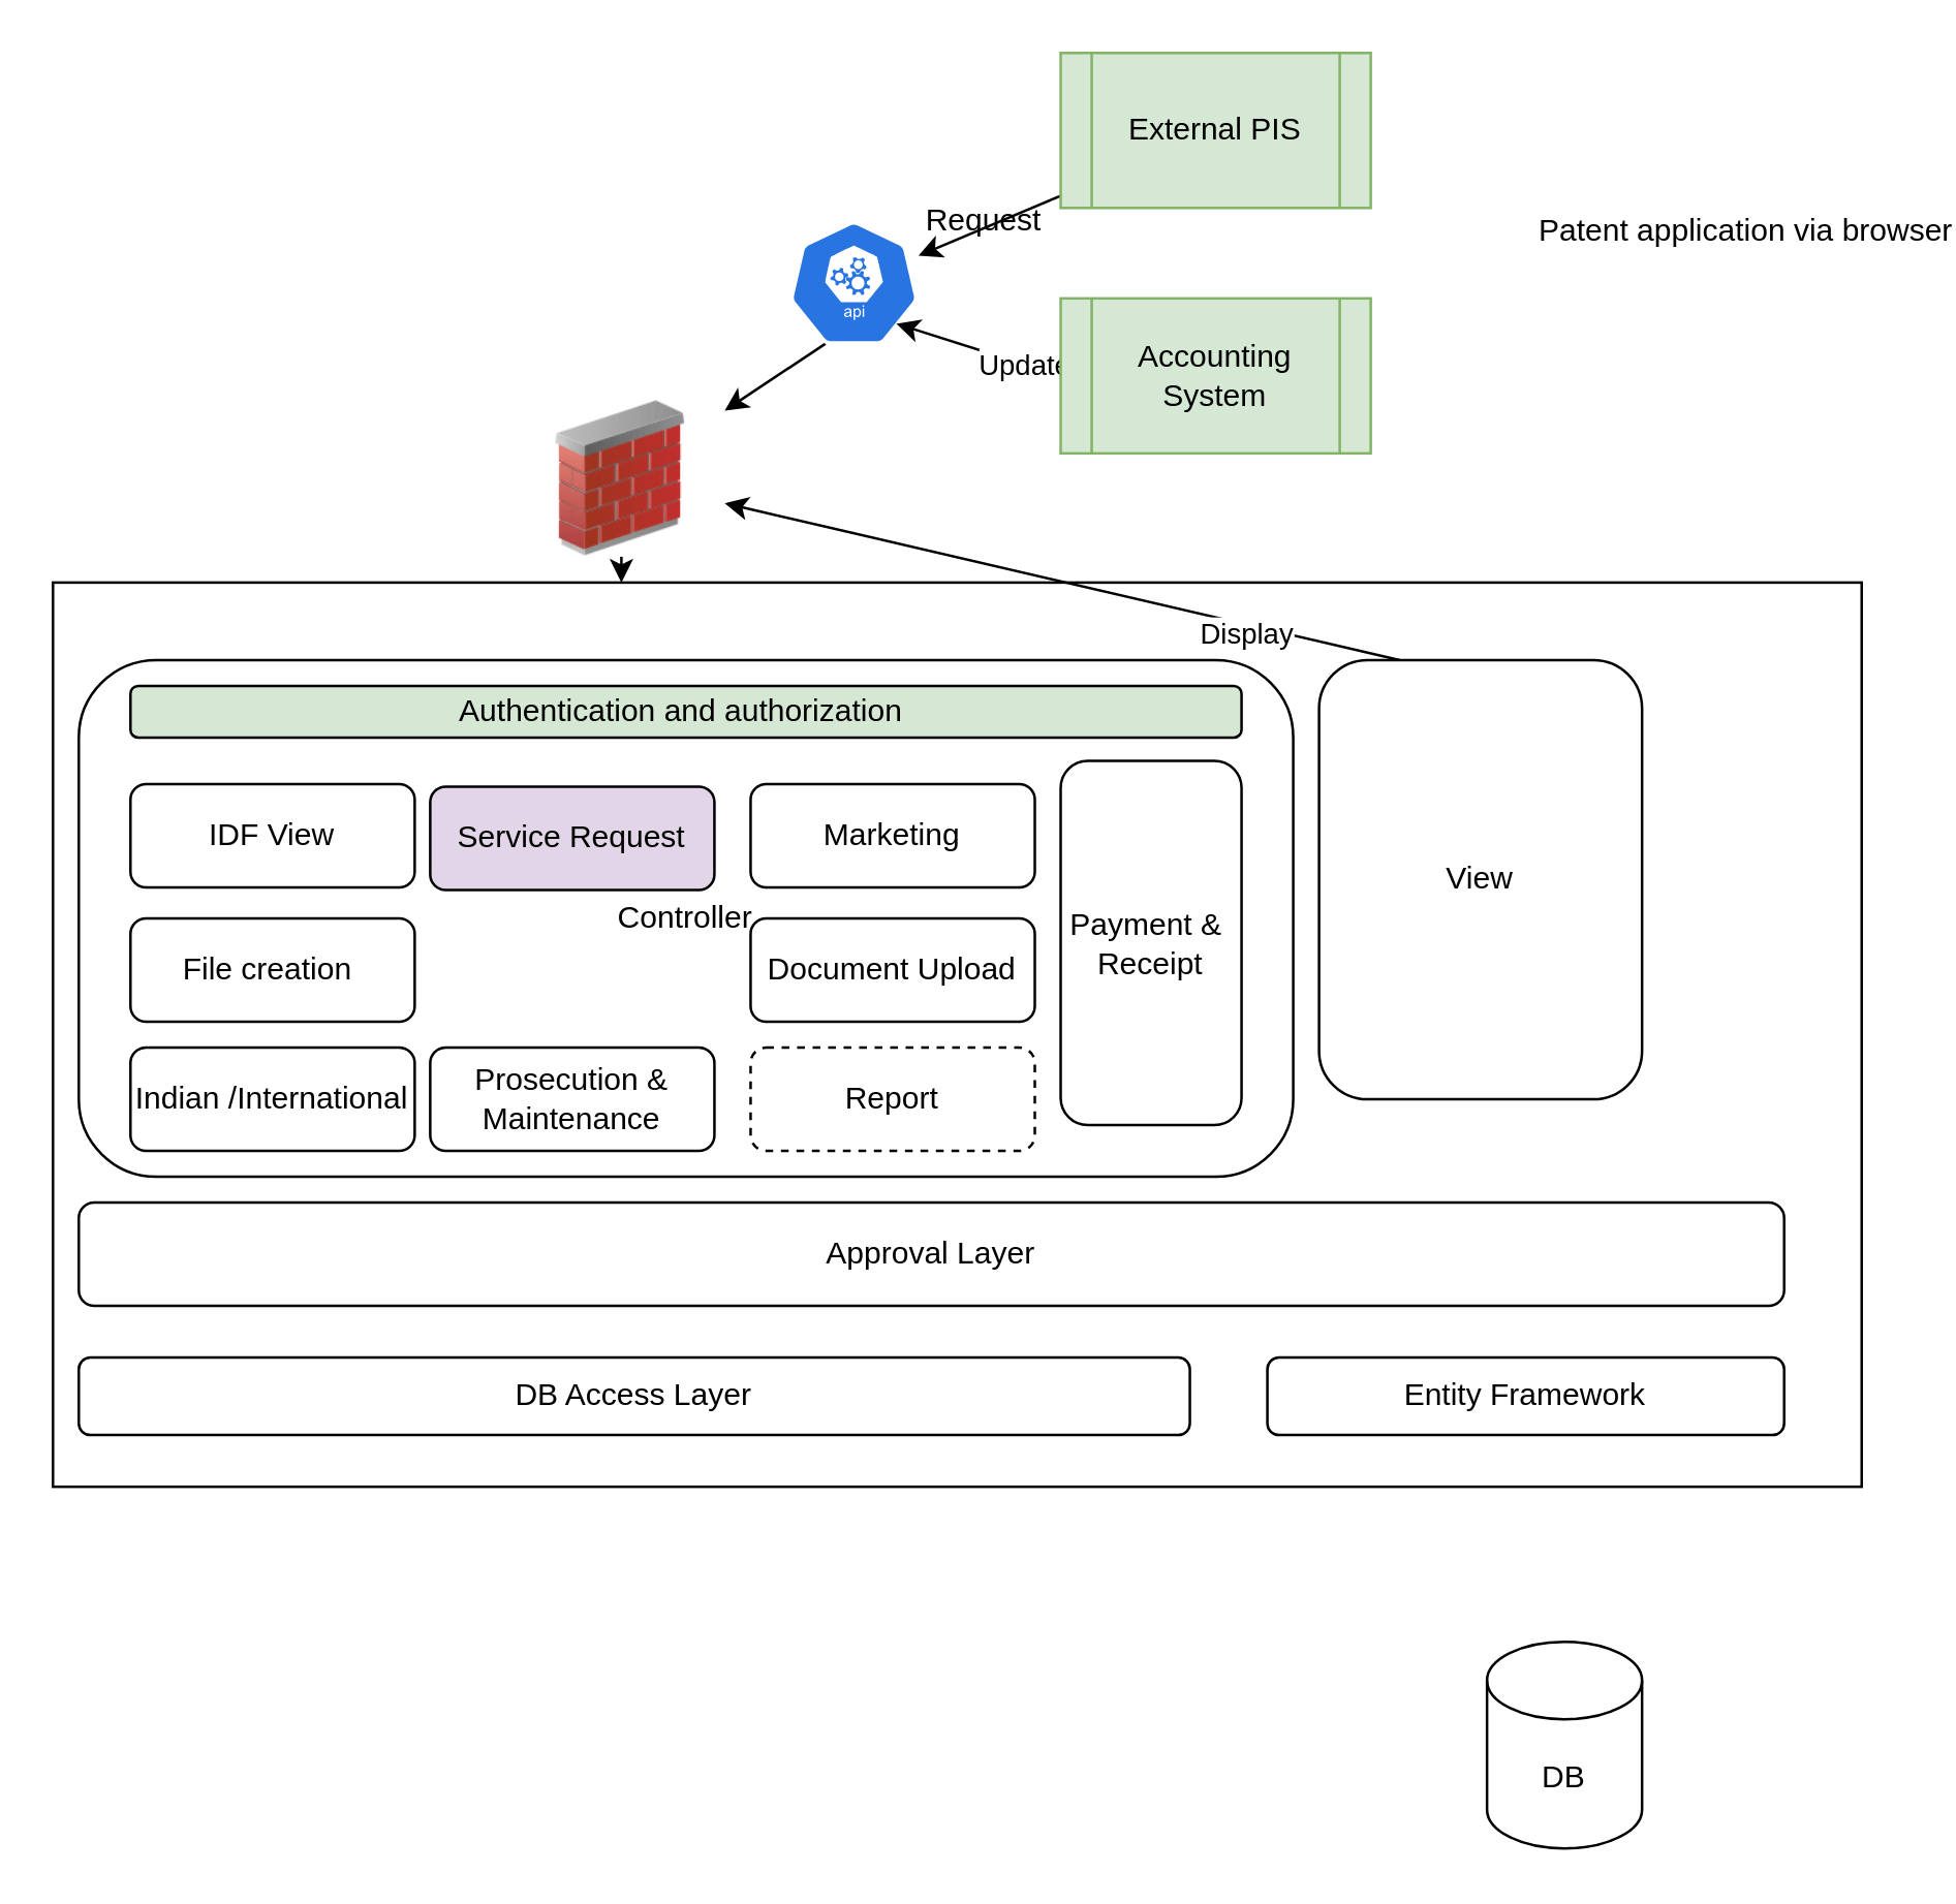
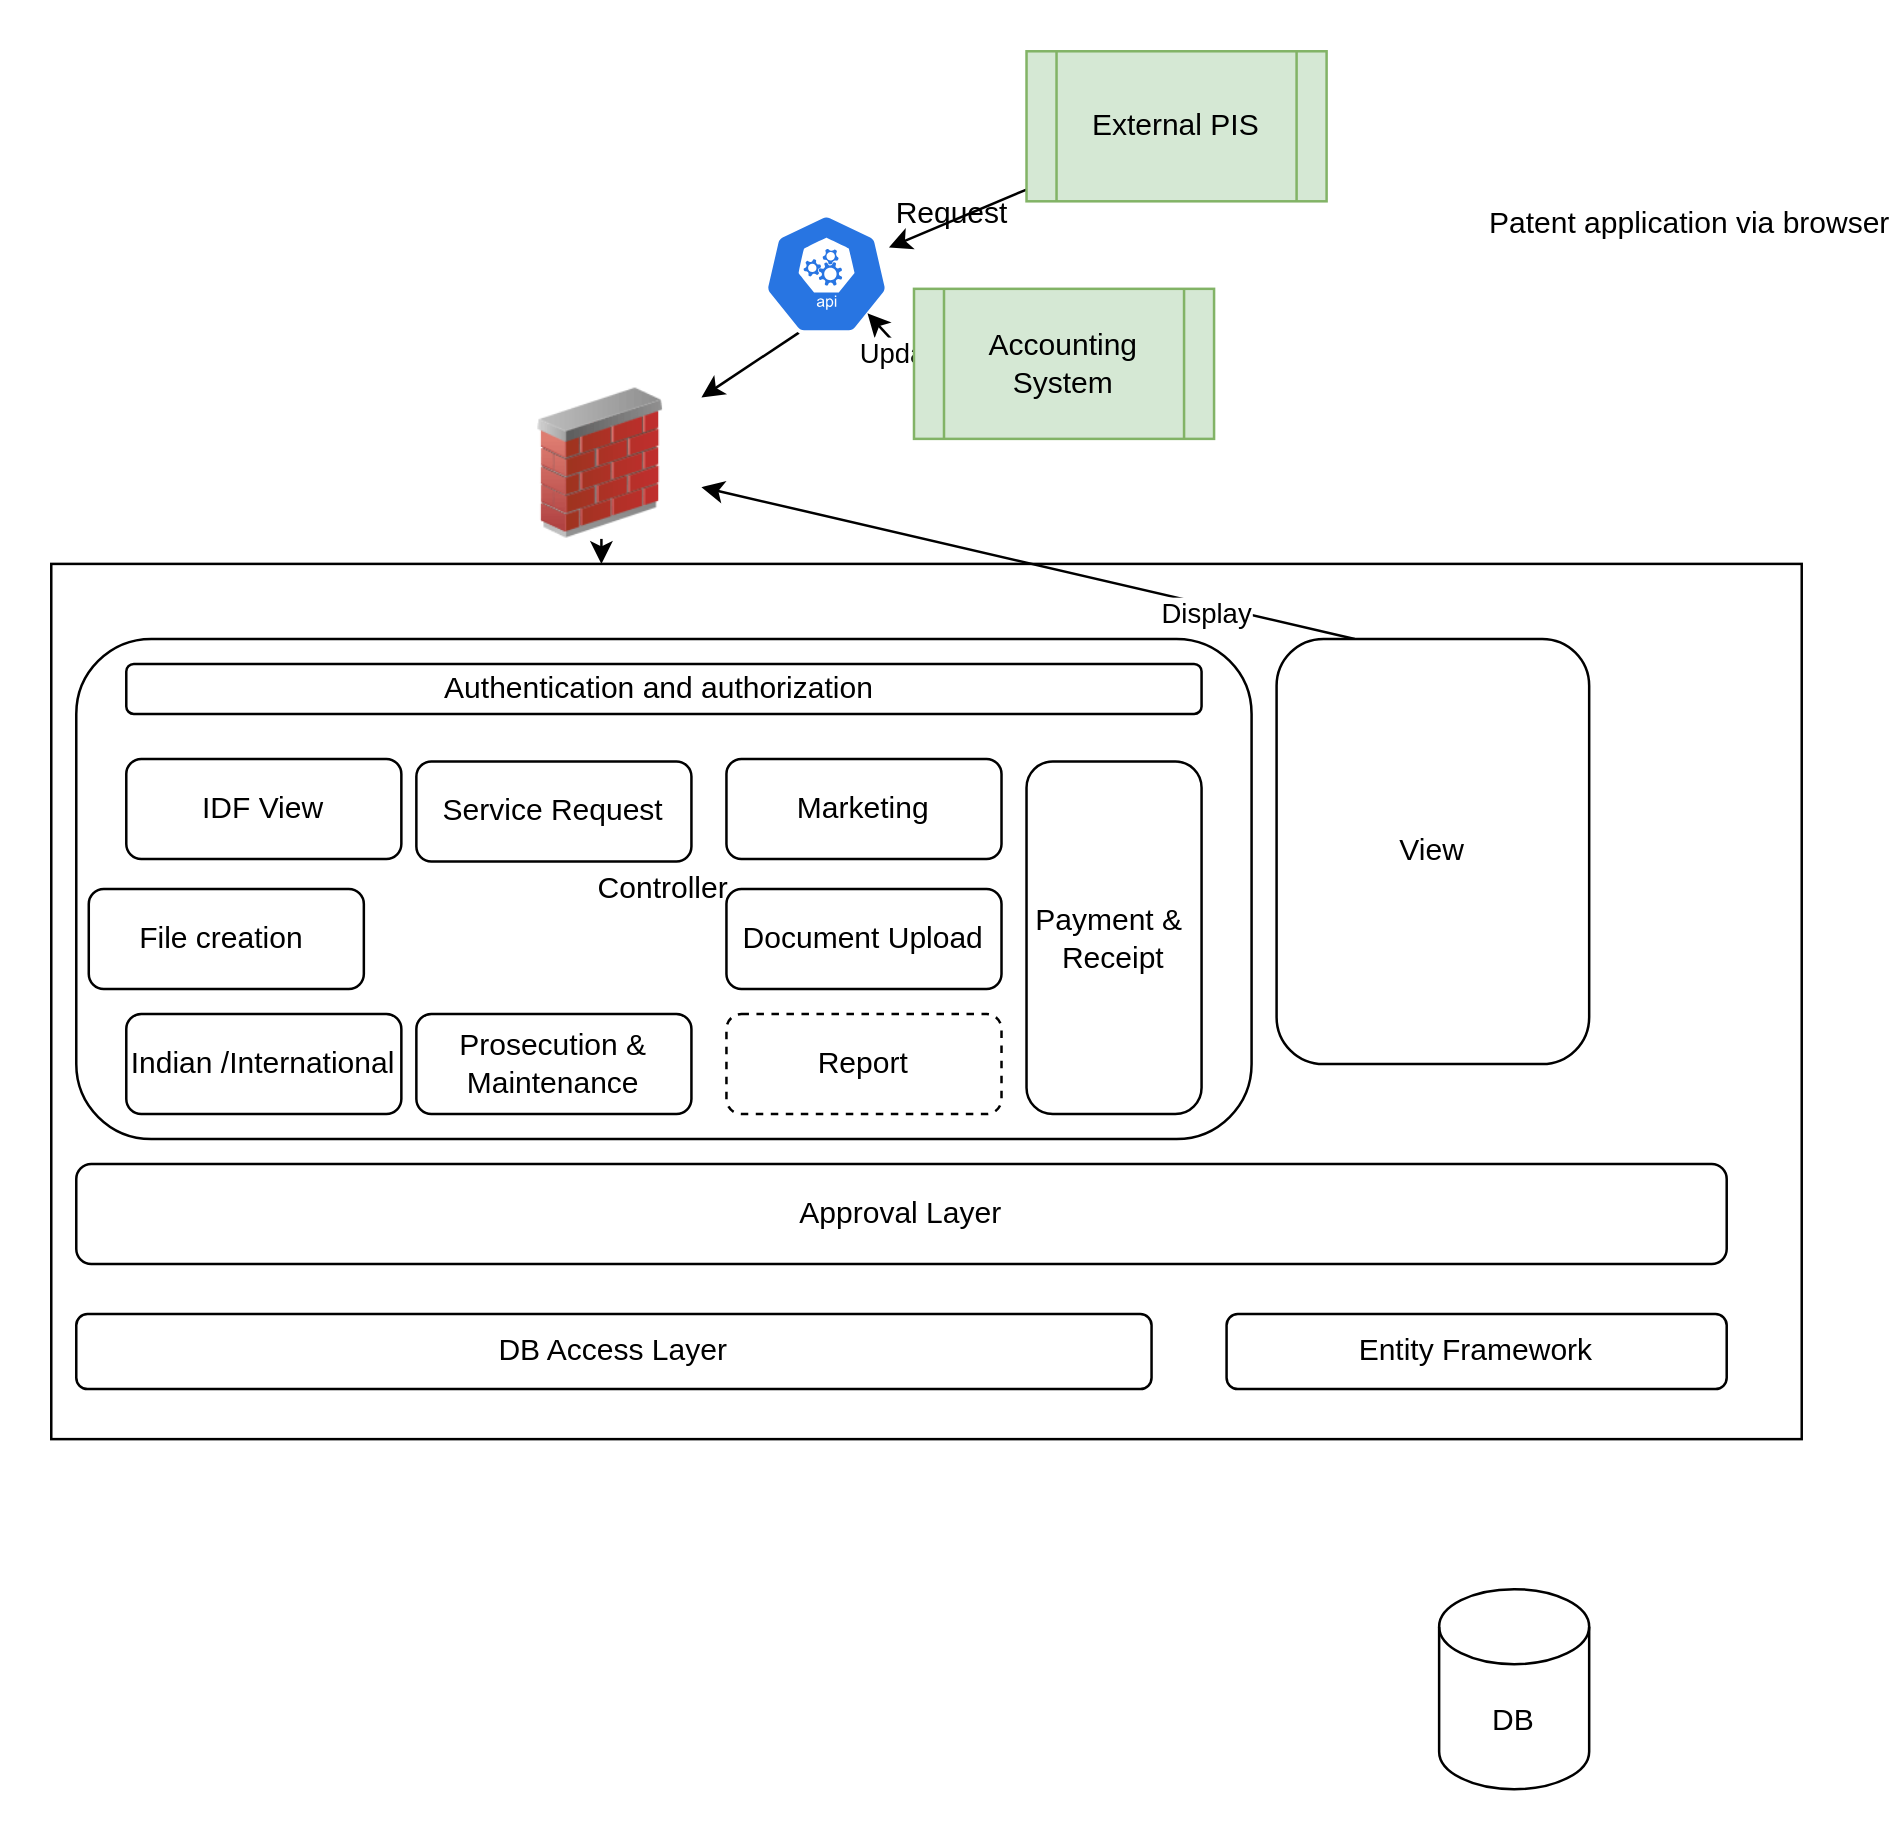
- <mxCell id="28" value="Accounting System" style="shape=process;whiteSpace=wrap;html=1;backgroundOutline=1;fillColor=#d5e8d4;strokeColor=#82b366;" vertex="1" parent="1"><mxGeometry x="410" y="115" width="120" height="60" as="geometry" /></mxCell>
+ <mxCell id="28" value="Accounting System" style="shape=process;whiteSpace=wrap;html=1;backgroundOutline=1;fillColor=#d5e8d4;strokeColor=#82b366;" vertex="1" parent="1"><mxGeometry x="365" y="115" width="120" height="60" as="geometry" /></mxCell>
- <mxCell id="13" value="Authentication and authorization&amp;nbsp;" style="rounded=1;whiteSpace=wrap;html=1;fillColor=#d5e8d4;" vertex="1" parent="1"><mxGeometry x="50" y="265" width="430" height="20" as="geometry" /></mxCell>
+ <mxCell id="13" value="Authentication and authorization&amp;nbsp;" style="rounded=1;whiteSpace=wrap;html=1;" vertex="1" parent="1"><mxGeometry x="50" y="265" width="430" height="20" as="geometry" /></mxCell>
- <mxCell id="17" value="Service Request" style="rounded=1;whiteSpace=wrap;html=1;fillColor=#e1d5e7;" vertex="1" parent="1"><mxGeometry x="166" y="304" width="110" height="40" as="geometry" /></mxCell>
+ <mxCell id="17" value="Service Request" style="rounded=1;whiteSpace=wrap;html=1;" vertex="1" parent="1"><mxGeometry x="166" y="304" width="110" height="40" as="geometry" /></mxCell>
- <mxCell id="29" value="Payment &amp;amp;&amp;nbsp;&lt;br&gt;Receipt" style="rounded=1;whiteSpace=wrap;html=1;" vertex="1" parent="1"><mxGeometry x="410" y="294" width="70" height="141" as="geometry" /></mxCell>
+ <mxCell id="29" value="Payment &amp;amp;&amp;nbsp;&lt;br&gt;Receipt" style="rounded=1;whiteSpace=wrap;html=1;" vertex="1" parent="1"><mxGeometry x="410" y="304" width="70" height="141" as="geometry" /></mxCell>
- <mxCell id="15" value="File creation&amp;nbsp;" style="rounded=1;whiteSpace=wrap;html=1;" vertex="1" parent="1"><mxGeometry x="50" y="355" width="110" height="40" as="geometry" /></mxCell>
+ <mxCell id="15" value="File creation&amp;nbsp;" style="rounded=1;whiteSpace=wrap;html=1;" vertex="1" parent="1"><mxGeometry x="35" y="355" width="110" height="40" as="geometry" /></mxCell>
